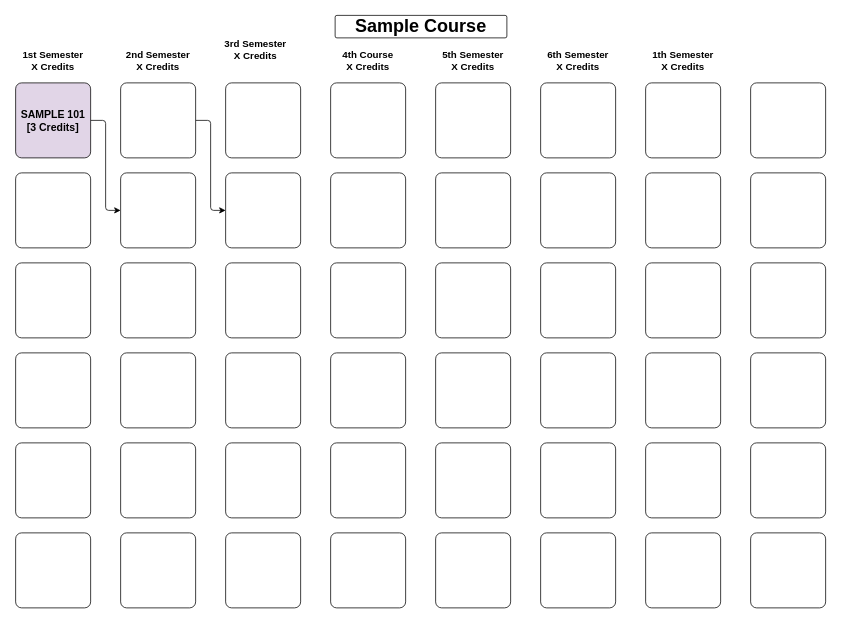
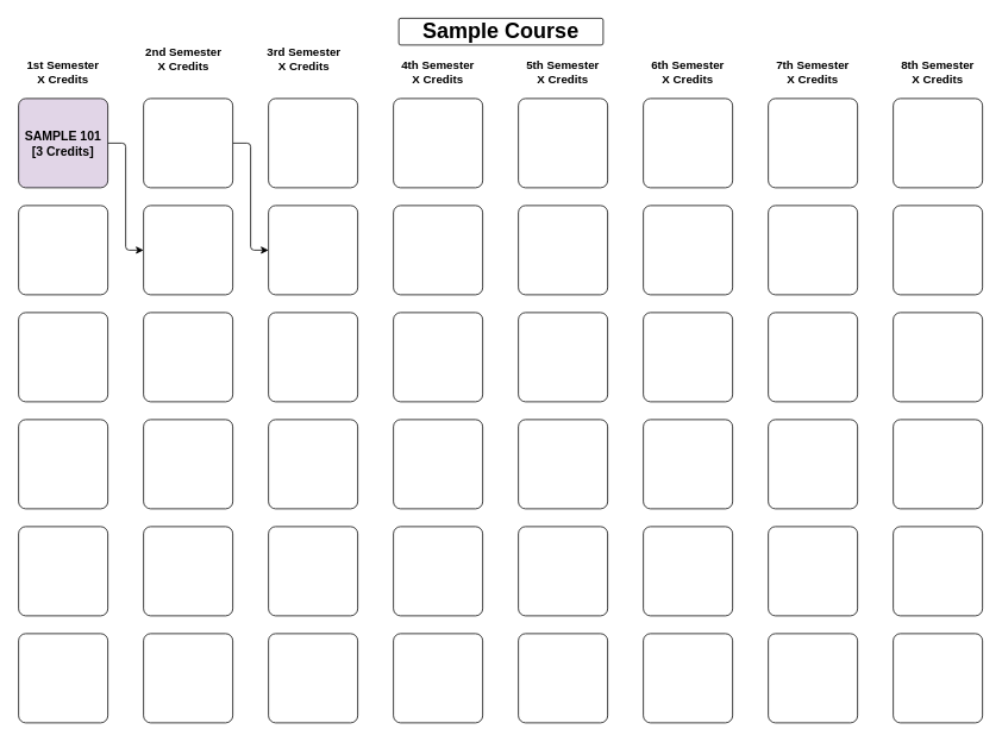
- <mxCell id="54" value="2nd Semester&lt;br style=&quot;font-size: 13px;&quot;&gt;X Credits" style="text;html=1;strokeColor=none;fillColor=none;align=center;verticalAlign=middle;whiteSpace=wrap;rounded=0;fontStyle=1;fontSize=13;arcSize=8;" parent="1" vertex="1"><mxGeometry x="165" y="60" width="90" height="40" as="geometry" /></mxCell>
+ <mxCell id="54" value="2nd Semester&lt;br style=&quot;font-size: 13px;&quot;&gt;X Credits" style="text;html=1;strokeColor=none;fillColor=none;align=center;verticalAlign=middle;whiteSpace=wrap;rounded=0;fontStyle=1;fontSize=13;arcSize=8;" parent="1" vertex="1"><mxGeometry x="160" y="45" width="90" height="40" as="geometry" /></mxCell>
- <mxCell id="58" value="4th Course&lt;br style=&quot;font-size: 13px;&quot;&gt;X Credits" style="text;html=1;strokeColor=none;fillColor=none;align=center;verticalAlign=middle;whiteSpace=wrap;rounded=0;fontStyle=1;fontSize=13;arcSize=8;" parent="1" vertex="1"><mxGeometry x="445" y="60" width="90" height="40" as="geometry" /></mxCell>
+ <mxCell id="58" value="4th Semester&lt;br style=&quot;font-size: 13px;&quot;&gt;X Credits" style="text;html=1;strokeColor=none;fillColor=none;align=center;verticalAlign=middle;whiteSpace=wrap;rounded=0;fontStyle=1;fontSize=13;arcSize=8;" parent="1" vertex="1"><mxGeometry x="445" y="60" width="90" height="40" as="geometry" /></mxCell>
- <mxCell id="56" value="1th Semester&lt;br style=&quot;font-size: 13px;&quot;&gt;X Credits" style="text;html=1;strokeColor=none;fillColor=none;align=center;verticalAlign=middle;whiteSpace=wrap;rounded=0;fontStyle=1;fontSize=13;arcSize=8;" parent="1" vertex="1"><mxGeometry x="865" y="60" width="90" height="40" as="geometry" /></mxCell>
+ <mxCell id="56" value="7th Semester&lt;br style=&quot;font-size: 13px;&quot;&gt;X Credits" style="text;html=1;strokeColor=none;fillColor=none;align=center;verticalAlign=middle;whiteSpace=wrap;rounded=0;fontStyle=1;fontSize=13;arcSize=8;" parent="1" vertex="1"><mxGeometry x="865" y="60" width="90" height="40" as="geometry" /></mxCell>
+ <mxCell id="60" value="8th Semester&lt;br style=&quot;font-size: 13px;&quot;&gt;X Credits" style="text;html=1;strokeColor=none;fillColor=none;align=center;verticalAlign=middle;whiteSpace=wrap;rounded=0;fontStyle=1;fontSize=13;arcSize=8;" parent="1" vertex="1"><mxGeometry x="1005" y="60" width="90" height="40" as="geometry" /></mxCell>
